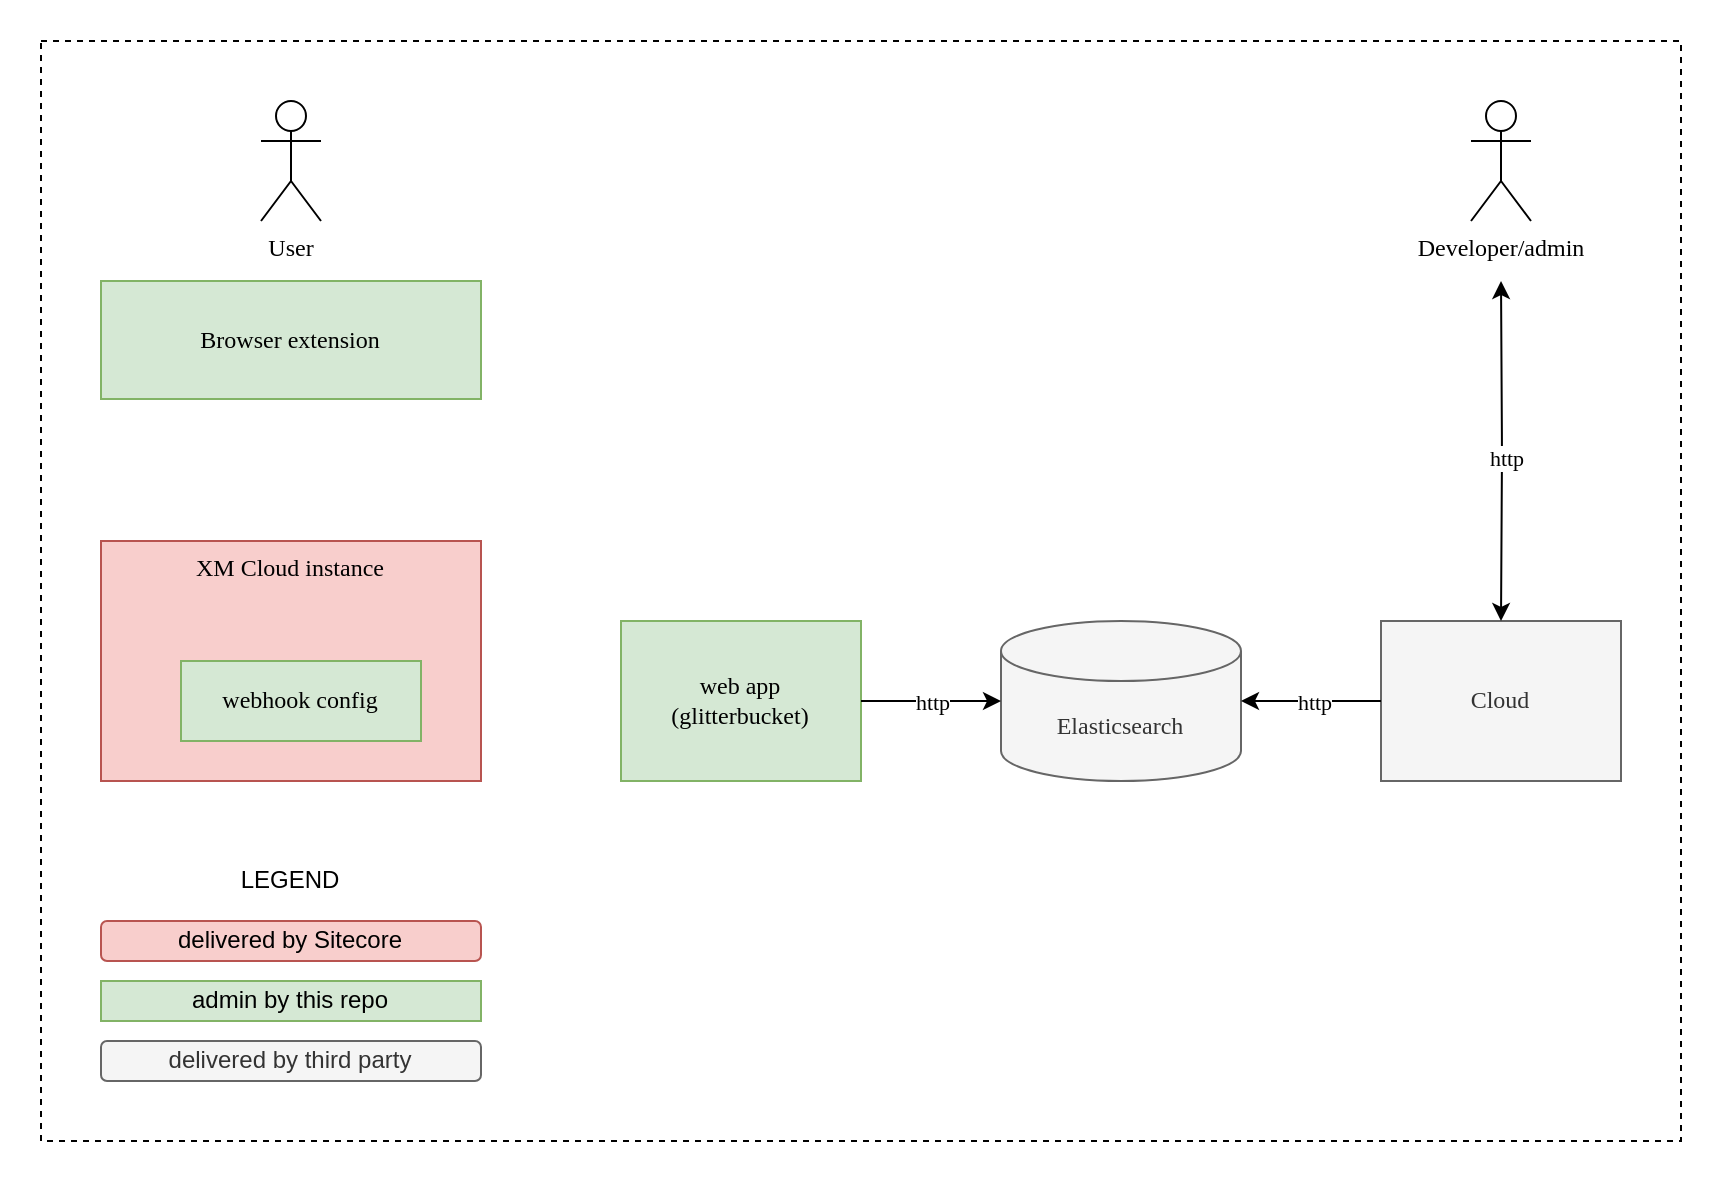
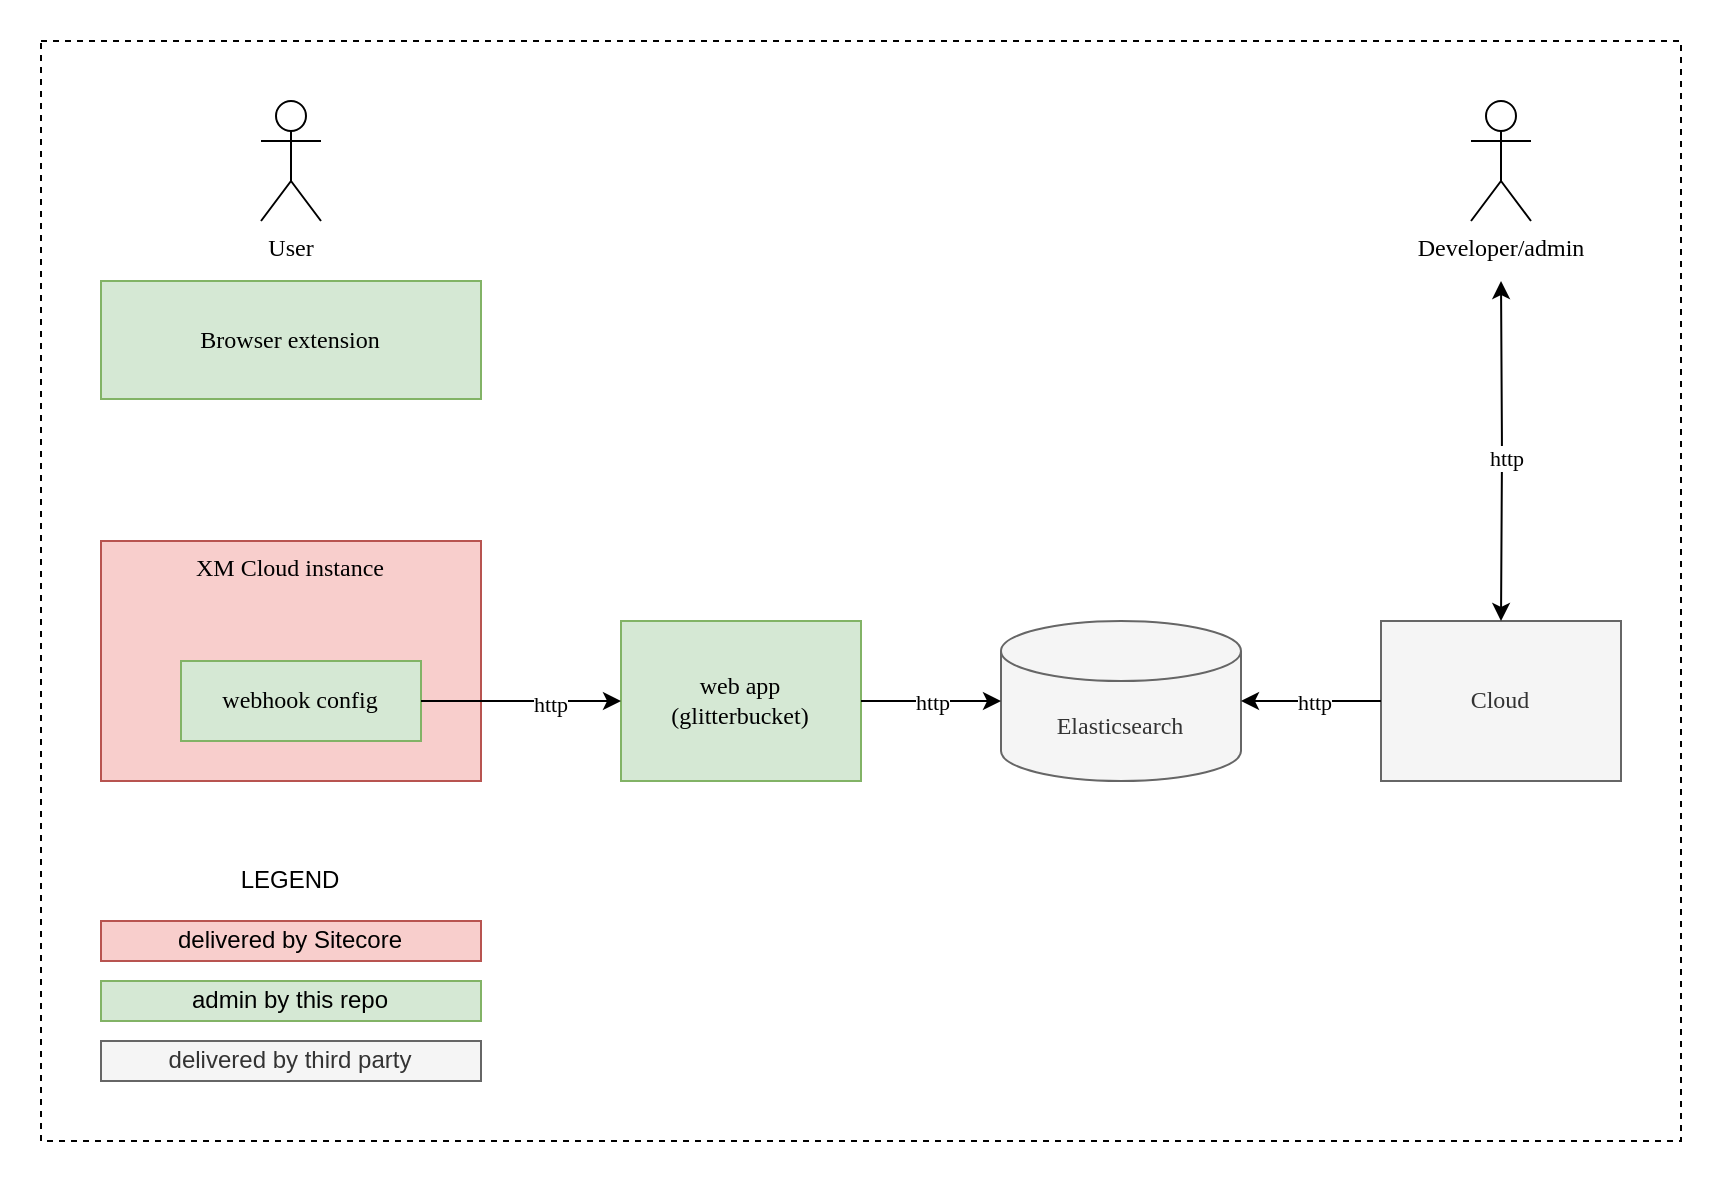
+ <mxCell id="8" style="edgeStyle=orthogonalEdgeStyle;html=1;exitX=1;exitY=0.5;exitDx=0;exitDy=0;entryX=0;entryY=0.5;entryDx=0;entryDy=0;fontFamily=Lucida Console;" parent="2" source="6" target="7" edge="1"><mxGeometry relative="1" as="geometry" /></mxCell>
+ <mxCell id="9" value="http" style="edgeLabel;html=1;align=center;verticalAlign=middle;resizable=0;points=[];fontFamily=Lucida Console;" parent="8" vertex="1" connectable="0"><mxGeometry x="0.276" y="-1" relative="1" as="geometry"><mxPoint as="offset" /></mxGeometry></mxCell>
- <mxCell id="19" value="delivered by Sitecore" style="whiteSpace=wrap;html=1;fillColor=#f8cecc;strokeColor=#b85450;rounded=1;" parent="2" vertex="1"><mxGeometry x="30" y="440" width="190" height="20" as="geometry" /></mxCell>
+ <mxCell id="19" value="delivered by Sitecore" style="rounded=0;whiteSpace=wrap;html=1;fillColor=#f8cecc;strokeColor=#b85450;" parent="2" vertex="1"><mxGeometry x="30" y="440" width="190" height="20" as="geometry" /></mxCell>
- <mxCell id="22" value="delivered by third party" style="whiteSpace=wrap;html=1;fillColor=#f5f5f5;strokeColor=#666666;fontColor=#333333;rounded=1;" parent="2" vertex="1"><mxGeometry x="30" y="500" width="190" height="20" as="geometry" /></mxCell>
+ <mxCell id="22" value="delivered by third party" style="rounded=0;whiteSpace=wrap;html=1;fillColor=#f5f5f5;strokeColor=#666666;fontColor=#333333;" parent="2" vertex="1"><mxGeometry x="30" y="500" width="190" height="20" as="geometry" /></mxCell>
